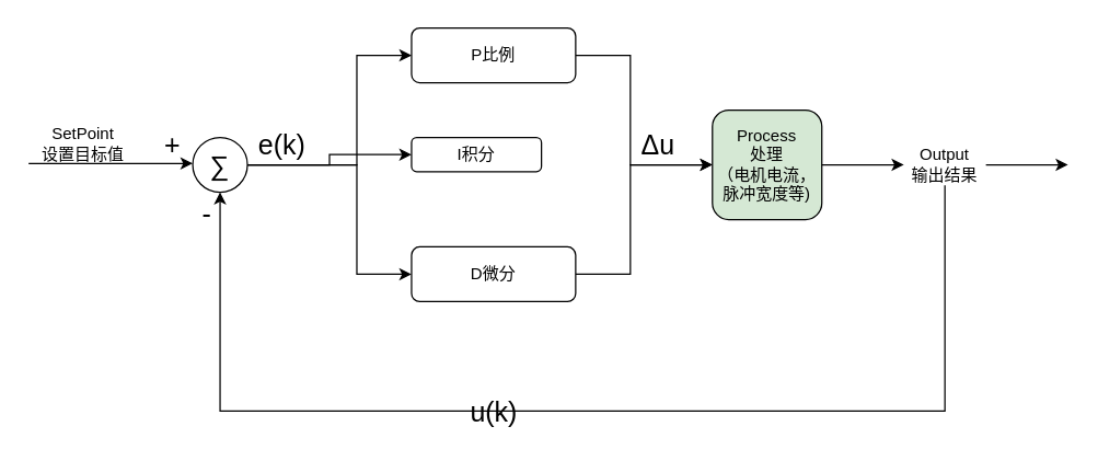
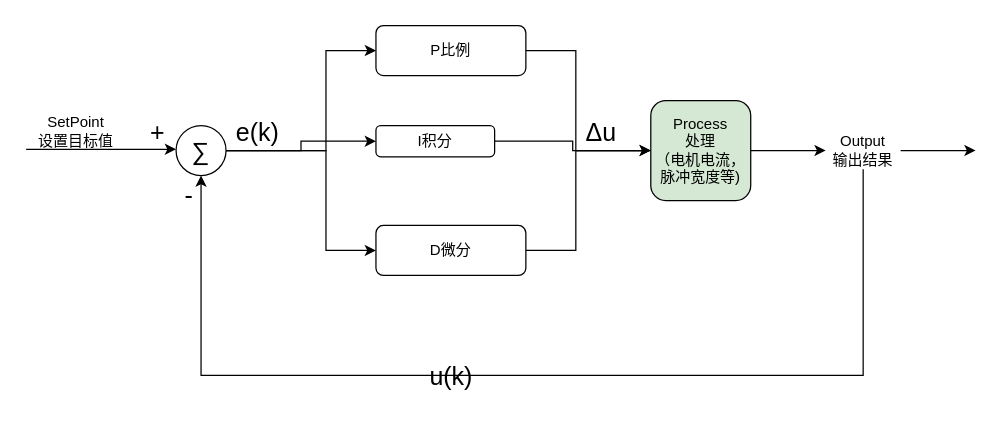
+ <mxCell id="6" style="edgeStyle=orthogonalEdgeStyle;rounded=0;orthogonalLoop=1;jettySize=auto;html=1;entryX=0;entryY=0.5;entryDx=0;entryDy=0;fontSize=20;" parent="1" source="7" target="18" edge="1"><mxGeometry relative="1" as="geometry" /></mxCell>
- <mxCell id="2" style="edgeStyle=orthogonalEdgeStyle;rounded=0;orthogonalLoop=1;jettySize=auto;html=1;entryX=0;entryY=0.5;entryDx=0;entryDy=0;fontSize=20;" parent="1" source="3" target="18" edge="1"><mxGeometry relative="1" as="geometry"><Array as="points"><mxPoint x="460" y="40" /><mxPoint x="460" y="120" /></Array></mxGeometry></mxCell>
+ <mxCell id="2" style="edgeStyle=orthogonalEdgeStyle;rounded=0;orthogonalLoop=1;jettySize=auto;html=1;entryX=0;entryY=0.5;entryDx=0;entryDy=0;fontSize=20;endArrow=none;" parent="1" source="3" target="18" edge="1"><mxGeometry relative="1" as="geometry"><Array as="points"><mxPoint x="460" y="40" /><mxPoint x="460" y="120" /></Array></mxGeometry></mxCell>
